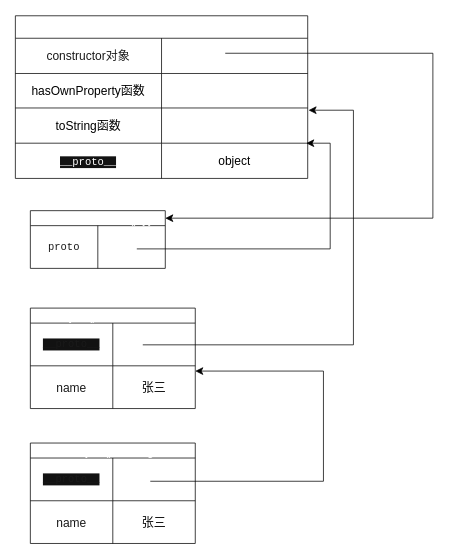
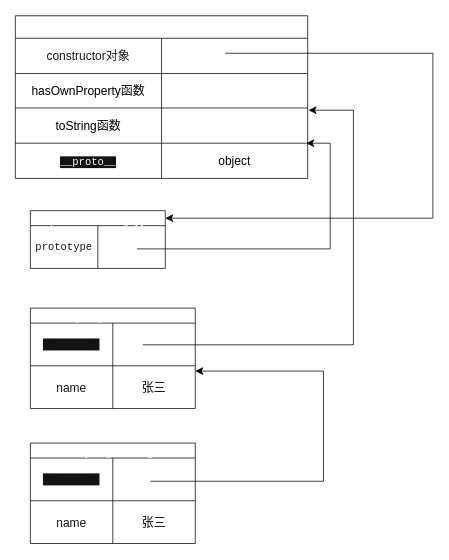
- <mxCell id="2" value="function Person () { }" style="shape=table;startSize=20;container=1;collapsible=0;childLayout=tableLayout;strokeColor=default;fontSize=16;fontColor=light-dark(#FFFFFF,#DB7093);" vertex="1" parent="1"><mxGeometry x="40" y="280" width="180" height="77" as="geometry" /></mxCell>
+ <mxCell id="2" value="proto Person () { }" style="shape=table;startSize=20;container=1;collapsible=0;childLayout=tableLayout;strokeColor=default;fontSize=16;fontColor=light-dark(#FFFFFF,#DB7093);" vertex="1" parent="1"><mxGeometry x="40" y="280" width="180" height="77" as="geometry" /></mxCell>
- <mxCell id="4" value="&lt;div style=&quot;font-family: Consolas, &amp;quot;Courier New&amp;quot;, monospace; font-size: 14px; line-height: 19px; white-space: pre;&quot;&gt;&lt;span style=&quot;background-color: rgb(255, 255, 255);&quot;&gt;proto&lt;/span&gt;&lt;/div&gt;" style="shape=partialRectangle;html=1;whiteSpace=wrap;connectable=0;strokeColor=inherit;overflow=hidden;fillColor=none;top=0;left=0;bottom=0;right=0;pointerEvents=1;fontSize=16;fontColor=#1A1A1A;" vertex="1" parent="3"><mxGeometry width="90" height="57" as="geometry"><mxRectangle width="90" height="57" as="alternateBounds" /></mxGeometry></mxCell>
+ <mxCell id="4" value="&lt;div style=&quot;font-family: Consolas, &amp;quot;Courier New&amp;quot;, monospace; font-size: 14px; line-height: 19px; white-space: pre;&quot;&gt;&lt;span style=&quot;background-color: rgb(255, 255, 255);&quot;&gt;prototype&lt;/span&gt;&lt;/div&gt;" style="shape=partialRectangle;html=1;whiteSpace=wrap;connectable=0;strokeColor=inherit;overflow=hidden;fillColor=none;top=0;left=0;bottom=0;right=0;pointerEvents=1;fontSize=16;fontColor=#1A1A1A;" vertex="1" parent="3"><mxGeometry width="90" height="57" as="geometry"><mxRectangle width="90" height="57" as="alternateBounds" /></mxGeometry></mxCell>
- <mxCell id="20" value="new object()创建的对象Person" style="shape=table;startSize=20;container=1;collapsible=0;childLayout=tableLayout;strokeColor=default;fontSize=16;fontColor=light-dark(#FFFFFF,#DB7093);" vertex="1" parent="1"><mxGeometry x="40" y="410" width="220" height="134" as="geometry" /></mxCell>
+ <mxCell id="20" value="new object()constructor对象" style="shape=table;startSize=20;container=1;collapsible=0;childLayout=tableLayout;strokeColor=default;fontSize=16;fontColor=light-dark(#FFFFFF,#DB7093);" vertex="1" parent="1"><mxGeometry x="40" y="410" width="220" height="134" as="geometry" /></mxCell>
